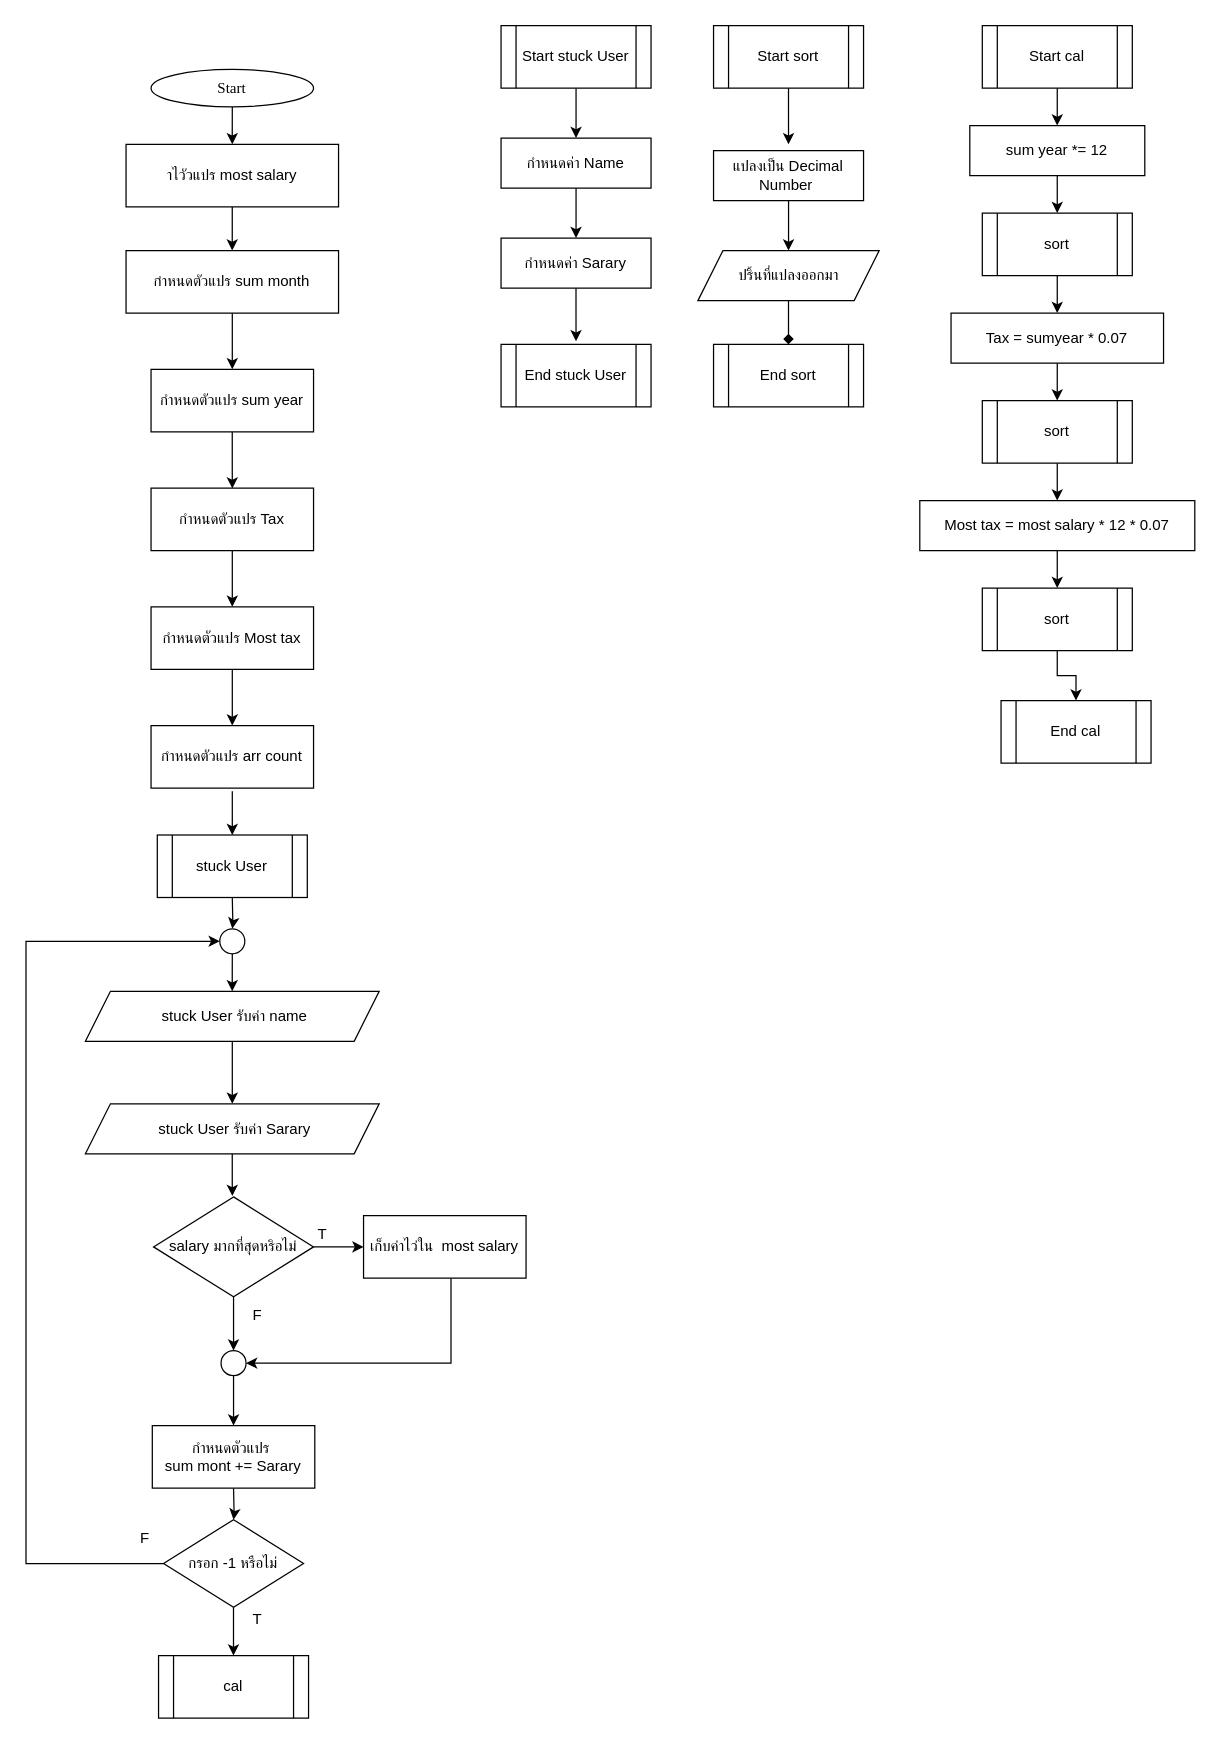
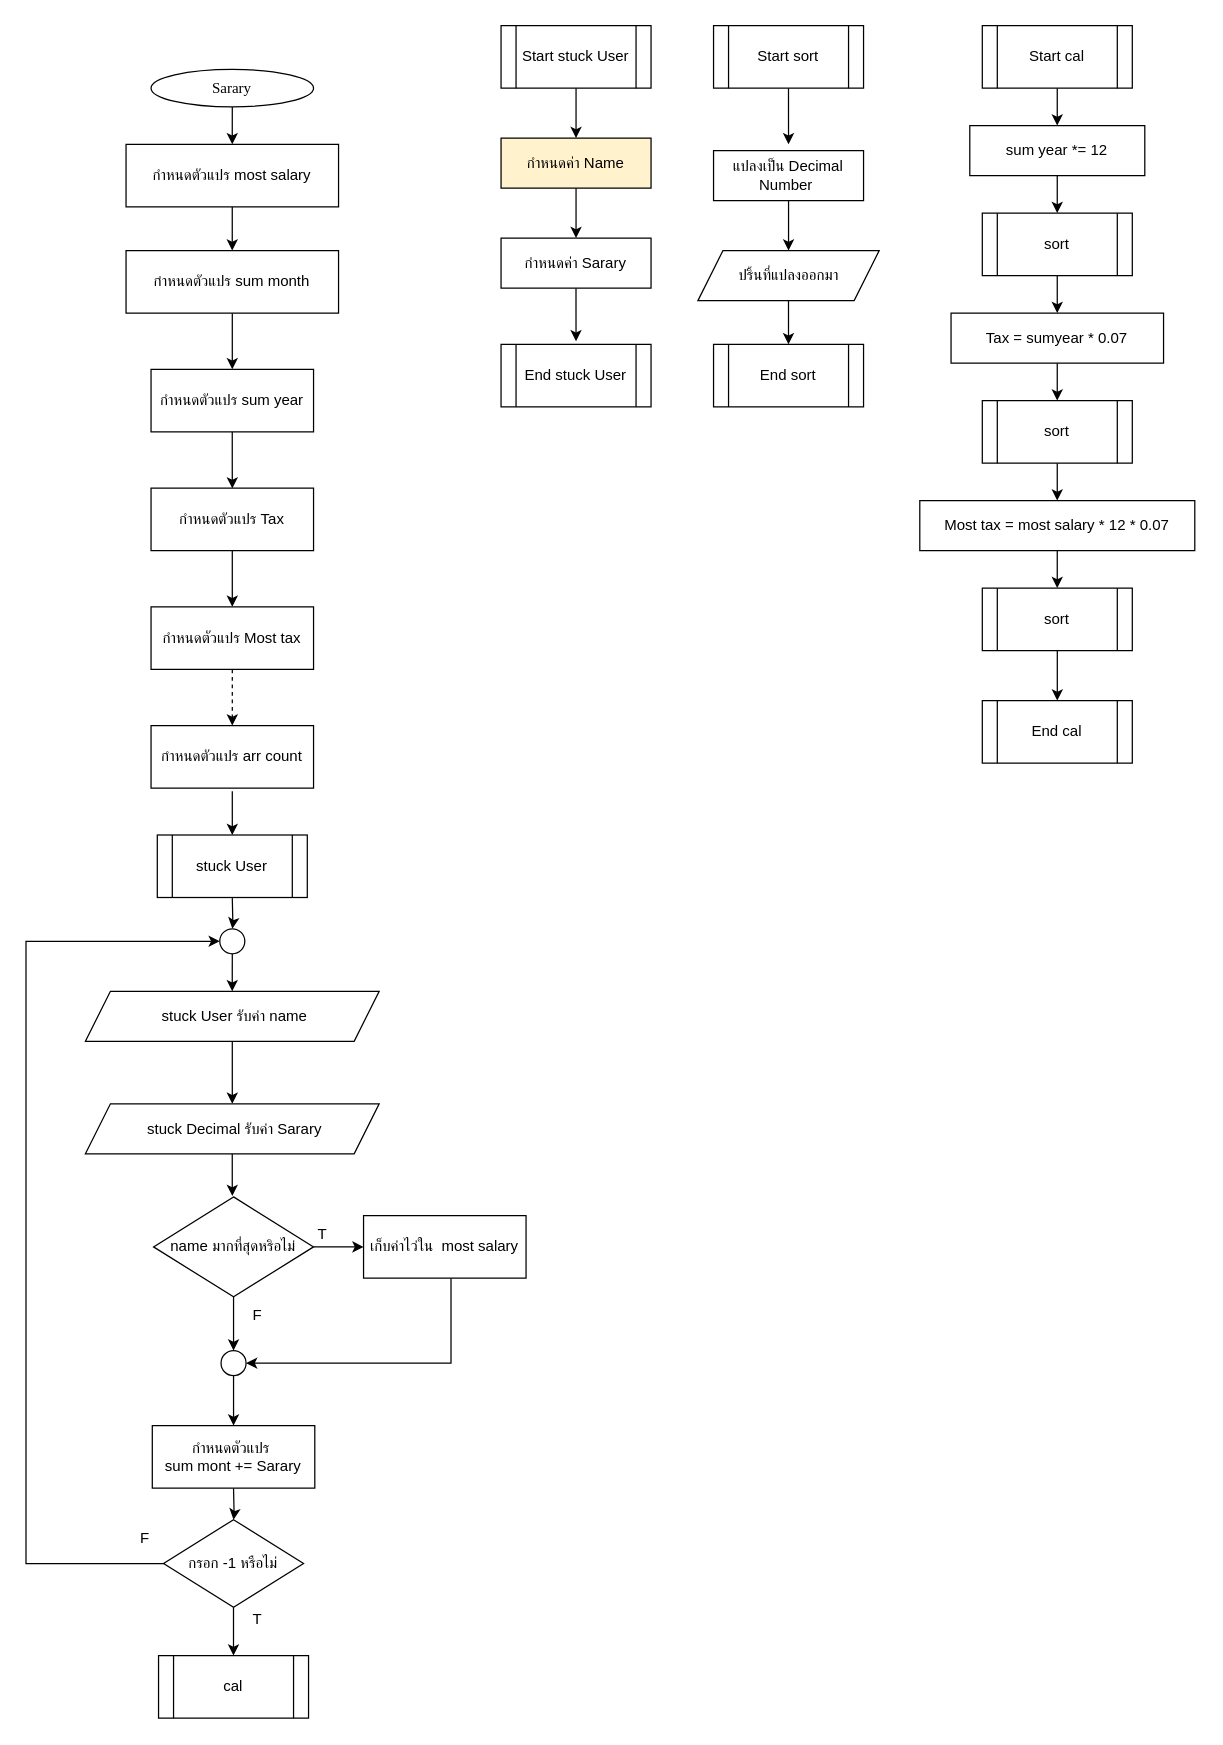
- <mxCell id="10" value="&lt;font data-font-src=&quot;https://fonts.googleapis.com/css?family=Sarabun&quot; face=&quot;Sarabun&quot;&gt;Start&lt;/font&gt;" style="ellipse;whiteSpace=wrap;html=1;" vertex="1" parent="1"><mxGeometry x="120.14" y="55" width="130" height="30" as="geometry" /></mxCell>
+ <mxCell id="10" value="&lt;font data-font-src=&quot;https://fonts.googleapis.com/css?family=Sarabun&quot; face=&quot;Sarabun&quot;&gt;Sarary&lt;/font&gt;" style="ellipse;whiteSpace=wrap;html=1;" vertex="1" parent="1"><mxGeometry x="120.14" y="55" width="130" height="30" as="geometry" /></mxCell>
- <mxCell id="5" value="กำหนดค่า Name" style="rounded=0;whiteSpace=wrap;html=1;" vertex="1" parent="1"><mxGeometry x="400.14" y="110" width="120" height="40" as="geometry" /></mxCell>
+ <mxCell id="5" value="กำหนดค่า Name" style="rounded=0;whiteSpace=wrap;html=1;fillColor=#fff2cc;" vertex="1" parent="1"><mxGeometry x="400.14" y="110" width="120" height="40" as="geometry" /></mxCell>
- <mxCell id="53" value="าไวัวแปร most salary" style="rounded=0;whiteSpace=wrap;html=1;" vertex="1" parent="1"><mxGeometry x="100.14" y="115" width="170" height="50" as="geometry" /></mxCell>
+ <mxCell id="53" value="กำหนดตัวแปร most salary" style="rounded=0;whiteSpace=wrap;html=1;" vertex="1" parent="1"><mxGeometry x="100.14" y="115" width="170" height="50" as="geometry" /></mxCell>
- <mxCell id="46" value="" style="edgeStyle=orthogonalEdgeStyle;rounded=0;orthogonalLoop=1;jettySize=auto;html=1;endArrow=diamond;" edge="1" parent="1" source="47" target="27"><mxGeometry relative="1" as="geometry" /></mxCell>
+ <mxCell id="46" value="" style="edgeStyle=orthogonalEdgeStyle;rounded=0;orthogonalLoop=1;jettySize=auto;html=1;" edge="1" parent="1" source="47" target="27"><mxGeometry relative="1" as="geometry" /></mxCell>
- <mxCell id="15" value="" style="edgeStyle=orthogonalEdgeStyle;rounded=0;orthogonalLoop=1;jettySize=auto;html=1;" edge="1" parent="1" source="16" target="17"><mxGeometry relative="1" as="geometry" /></mxCell>
+ <mxCell id="15" value="" style="edgeStyle=orthogonalEdgeStyle;rounded=0;orthogonalLoop=1;jettySize=auto;html=1;dashed=1;" edge="1" parent="1" source="16" target="17"><mxGeometry relative="1" as="geometry" /></mxCell>
- <mxCell id="69" value="End cal" style="shape=process;whiteSpace=wrap;html=1;backgroundOutline=1;" vertex="1" parent="1"><mxGeometry x="800.14" y="560" width="120" height="50" as="geometry" /></mxCell>
+ <mxCell id="69" value="End cal" style="shape=process;whiteSpace=wrap;html=1;backgroundOutline=1;" vertex="1" parent="1"><mxGeometry x="785.14" y="560" width="120" height="50" as="geometry" /></mxCell>
- <mxCell id="34" value="&amp;nbsp;stuck User รับค่า Sarary" style="shape=parallelogram;perimeter=parallelogramPerimeter;whiteSpace=wrap;html=1;fixedSize=1;" vertex="1" parent="1"><mxGeometry x="67.64" y="882.5" width="235" height="40" as="geometry" /></mxCell>
+ <mxCell id="34" value="&amp;nbsp;stuck Decimal รับค่า Sarary" style="shape=parallelogram;perimeter=parallelogramPerimeter;whiteSpace=wrap;html=1;fixedSize=1;" vertex="1" parent="1"><mxGeometry x="67.64" y="882.5" width="235" height="40" as="geometry" /></mxCell>
- <mxCell id="58" value="salary มากที่สุดหริอไม่" style="rhombus;whiteSpace=wrap;html=1;" vertex="1" parent="1"><mxGeometry x="122.14" y="957" width="128" height="80" as="geometry" /></mxCell>
+ <mxCell id="58" value="name มากที่สุดหริอไม่" style="rhombus;whiteSpace=wrap;html=1;" vertex="1" parent="1"><mxGeometry x="122.14" y="957" width="128" height="80" as="geometry" /></mxCell>
